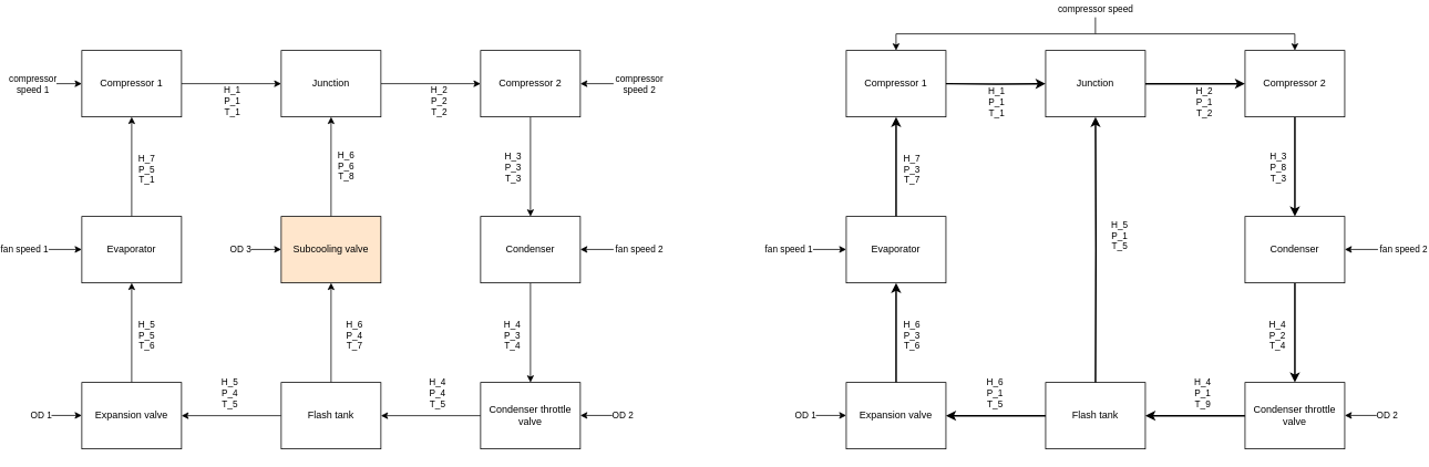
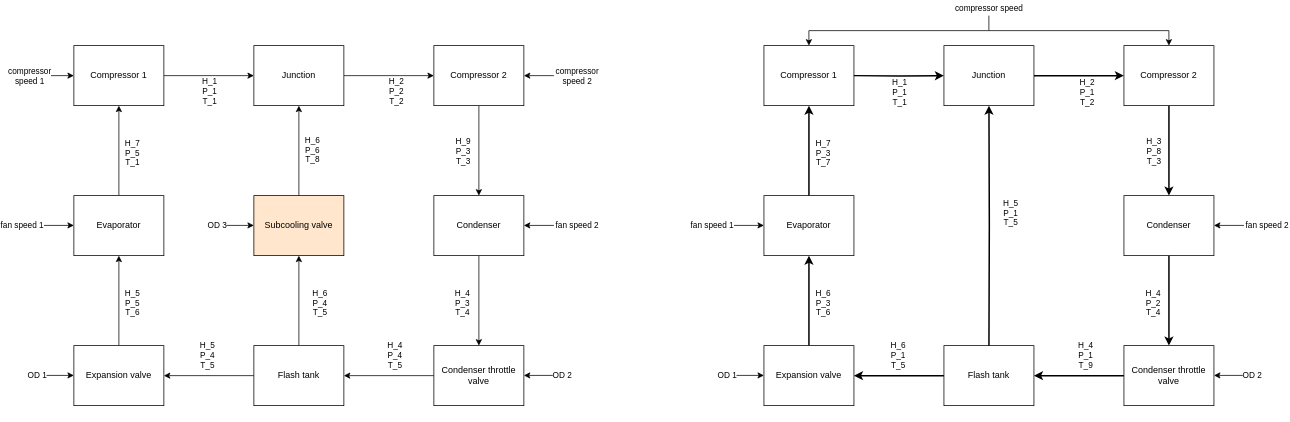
- <mxCell id="23" value="H_3&lt;br&gt;P_3&lt;br&gt;T_3" style="edgeLabel;html=1;align=center;verticalAlign=middle;resizable=0;points=[];" parent="1" vertex="1" connectable="0"><mxGeometry x="579.997" y="200" as="geometry"><mxPoint x="-1" as="offset" /></mxGeometry></mxCell>
+ <mxCell id="23" value="H_9&lt;br&gt;P_3&lt;br&gt;T_3" style="edgeLabel;html=1;align=center;verticalAlign=middle;resizable=0;points=[];" parent="1" vertex="1" connectable="0"><mxGeometry x="579.997" y="200" as="geometry"><mxPoint x="-1" as="offset" /></mxGeometry></mxCell>
- <mxCell id="29" value="H_6&lt;br&gt;P_4&lt;br&gt;T_7" style="edgeLabel;html=1;align=center;verticalAlign=middle;resizable=0;points=[];" parent="1" vertex="1" connectable="0"><mxGeometry x="389.997" y="400" as="geometry"><mxPoint x="-2" y="2" as="offset" /></mxGeometry></mxCell>
+ <mxCell id="29" value="H_6&lt;br&gt;P_4&lt;br&gt;T_5" style="edgeLabel;html=1;align=center;verticalAlign=middle;resizable=0;points=[];" parent="1" vertex="1" connectable="0"><mxGeometry x="389.997" y="400" as="geometry"><mxPoint x="-2" y="2" as="offset" /></mxGeometry></mxCell>
